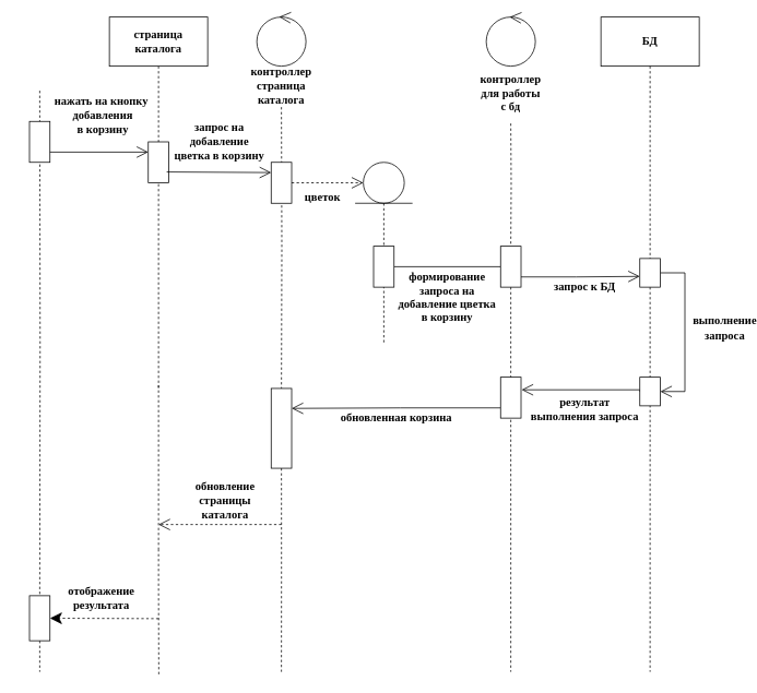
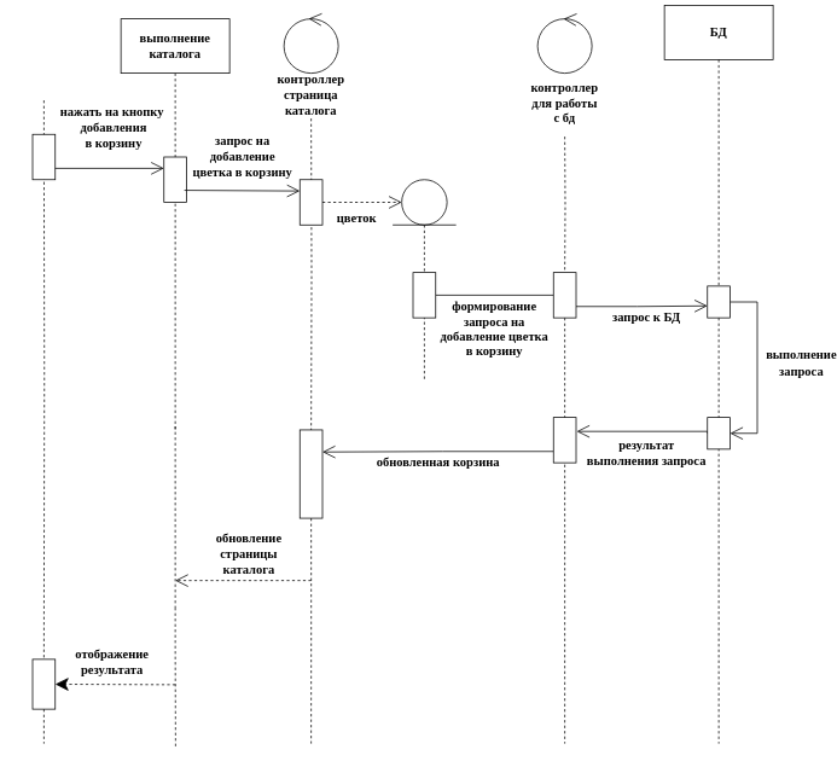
- <mxCell id="7" value="&lt;b&gt;&lt;font style=&quot;font-size: 14px&quot; face=&quot;Times New Roman&quot;&gt;страница каталога&lt;/font&gt;&lt;/b&gt;" style="rounded=0;whiteSpace=wrap;html=1;" parent="1" vertex="1"><mxGeometry x="133" y="20" width="120" height="60" as="geometry" /></mxCell>
+ <mxCell id="7" value="&lt;b&gt;&lt;font style=&quot;font-size: 14px&quot; face=&quot;Times New Roman&quot;&gt;выполнение каталога&lt;/font&gt;&lt;/b&gt;" style="rounded=0;whiteSpace=wrap;html=1;" parent="1" vertex="1"><mxGeometry x="133" y="20" width="120" height="60" as="geometry" /></mxCell>
- <mxCell id="15" value="&lt;font style=&quot;font-size: 14px&quot; face=&quot;Times New Roman&quot;&gt;&lt;b&gt;БД&lt;/b&gt;&lt;/font&gt;" style="rounded=0;whiteSpace=wrap;html=1;" parent="1" vertex="1"><mxGeometry x="733" y="20" width="120" height="60" as="geometry" /></mxCell>
+ <mxCell id="15" value="&lt;font style=&quot;font-size: 14px&quot; face=&quot;Times New Roman&quot;&gt;&lt;b&gt;БД&lt;/b&gt;&lt;/font&gt;" style="rounded=0;whiteSpace=wrap;html=1;" parent="1" vertex="1"><mxGeometry x="733" y="5" width="120" height="60" as="geometry" /></mxCell>
